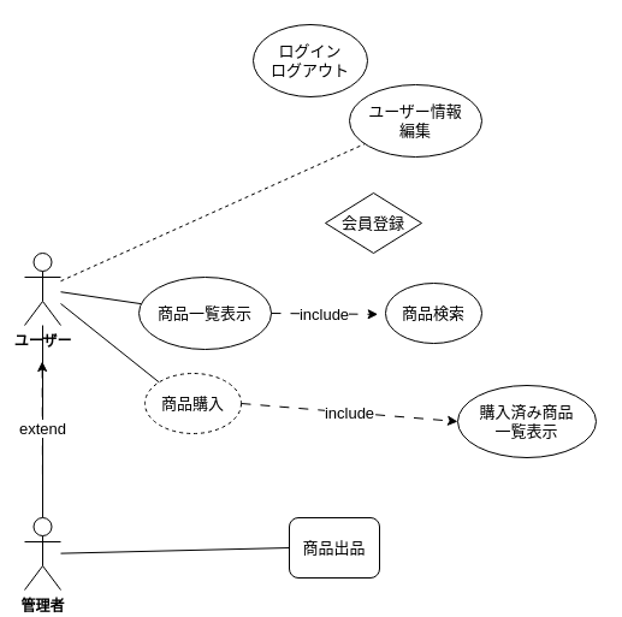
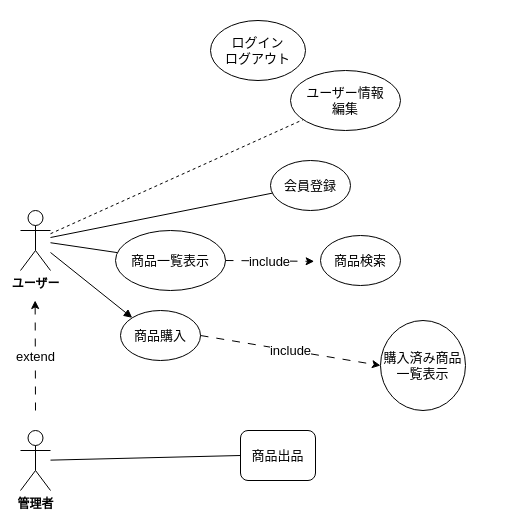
- <mxCell id="4" value="&lt;font style=&quot;font-size: 13px;&quot;&gt;会員登録&lt;/font&gt;" style="rhombus;whiteSpace=wrap;html=1;" parent="1" vertex="1"><mxGeometry x="270" y="160" width="80" height="50" as="geometry" /></mxCell>
+ <mxCell id="4" value="&lt;font style=&quot;font-size: 13px;&quot;&gt;会員登録&lt;/font&gt;" style="ellipse;whiteSpace=wrap;html=1;" parent="1" vertex="1"><mxGeometry x="270" y="160" width="80" height="50" as="geometry" /></mxCell>
- <mxCell id="3" value="" style="endArrow=none;html=1;" parent="1" source="2" target="15" edge="1"><mxGeometry width="50" height="50" relative="1" as="geometry"><mxPoint x="50" y="240" as="sourcePoint" /><mxPoint x="110" y="170" as="targetPoint" /></mxGeometry></mxCell>
+ <mxCell id="3" value="" style="endArrow=none;html=1;" parent="1" source="2" target="4" edge="1"><mxGeometry width="50" height="50" relative="1" as="geometry"><mxPoint x="50" y="240" as="sourcePoint" /><mxPoint x="110" y="170" as="targetPoint" /></mxGeometry></mxCell>
- <mxCell id="22" value="" style="endArrow=none;html=1;entryX=0;entryY=0;entryDx=0;entryDy=0;" parent="1" source="2" target="14" edge="1"><mxGeometry width="50" height="50" relative="1" as="geometry"><mxPoint x="50" y="240" as="sourcePoint" /><mxPoint x="274.174" y="379.999" as="targetPoint" /></mxGeometry></mxCell>
+ <mxCell id="22" value="" style="endArrow=block;html=1;entryX=0;entryY=0;entryDx=0;entryDy=0;" parent="1" source="2" target="14" edge="1"><mxGeometry width="50" height="50" relative="1" as="geometry"><mxPoint x="50" y="240" as="sourcePoint" /><mxPoint x="274.174" y="379.999" as="targetPoint" /></mxGeometry></mxCell>
- <mxCell id="14" value="&lt;font style=&quot;font-size: 13px;&quot;&gt;商品購入&lt;/font&gt;" style="ellipse;whiteSpace=wrap;html=1;dashed=1;" parent="1" vertex="1"><mxGeometry x="120" y="310" width="80" height="50" as="geometry" /></mxCell>
+ <mxCell id="14" value="&lt;font style=&quot;font-size: 13px;&quot;&gt;商品購入&lt;/font&gt;" style="ellipse;whiteSpace=wrap;html=1;" parent="1" vertex="1"><mxGeometry x="120" y="310" width="80" height="50" as="geometry" /></mxCell>
- <mxCell id="13" value="&lt;font style=&quot;font-size: 13px;&quot;&gt;購入済み商品&lt;br&gt;一覧表示&lt;/font&gt;" style="ellipse;whiteSpace=wrap;html=1;" parent="1" vertex="1"><mxGeometry x="380" y="320" width="115" height="60" as="geometry" /></mxCell>
+ <mxCell id="13" value="&lt;font style=&quot;font-size: 13px;&quot;&gt;購入済み商品&lt;br&gt;一覧表示&lt;/font&gt;" style="ellipse;whiteSpace=wrap;html=1;" parent="1" vertex="1"><mxGeometry x="380" y="320" width="85" height="90" as="geometry" /></mxCell>
